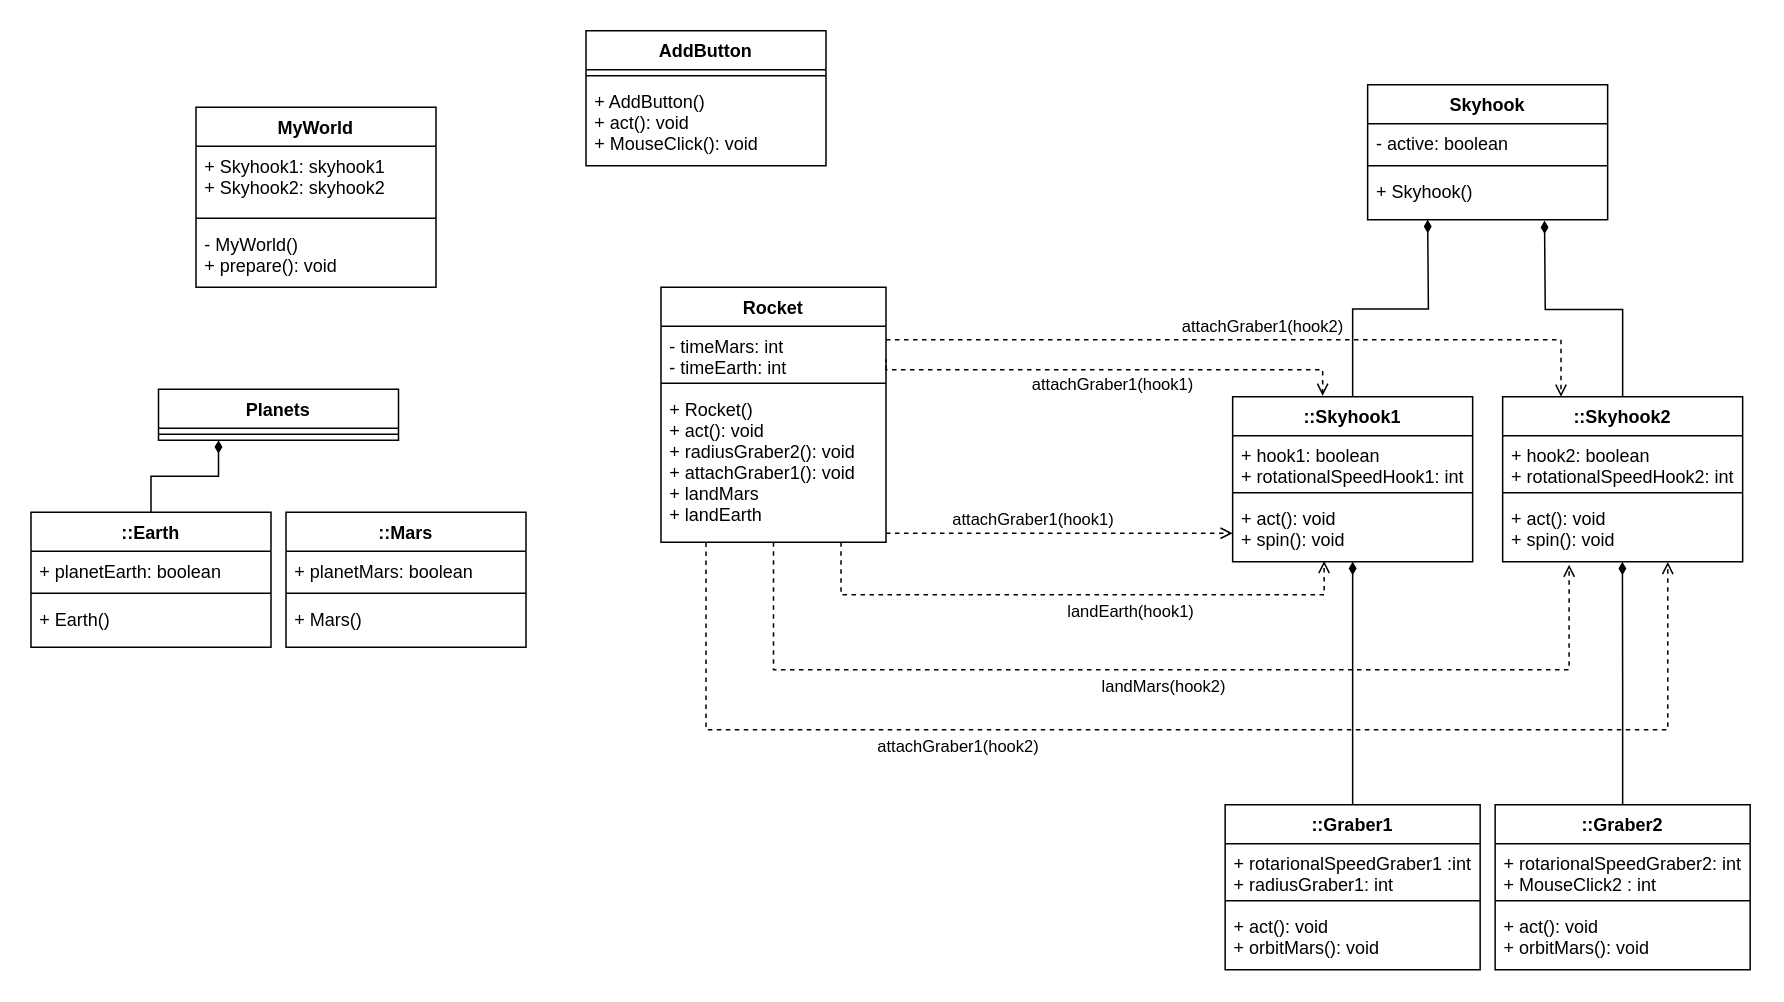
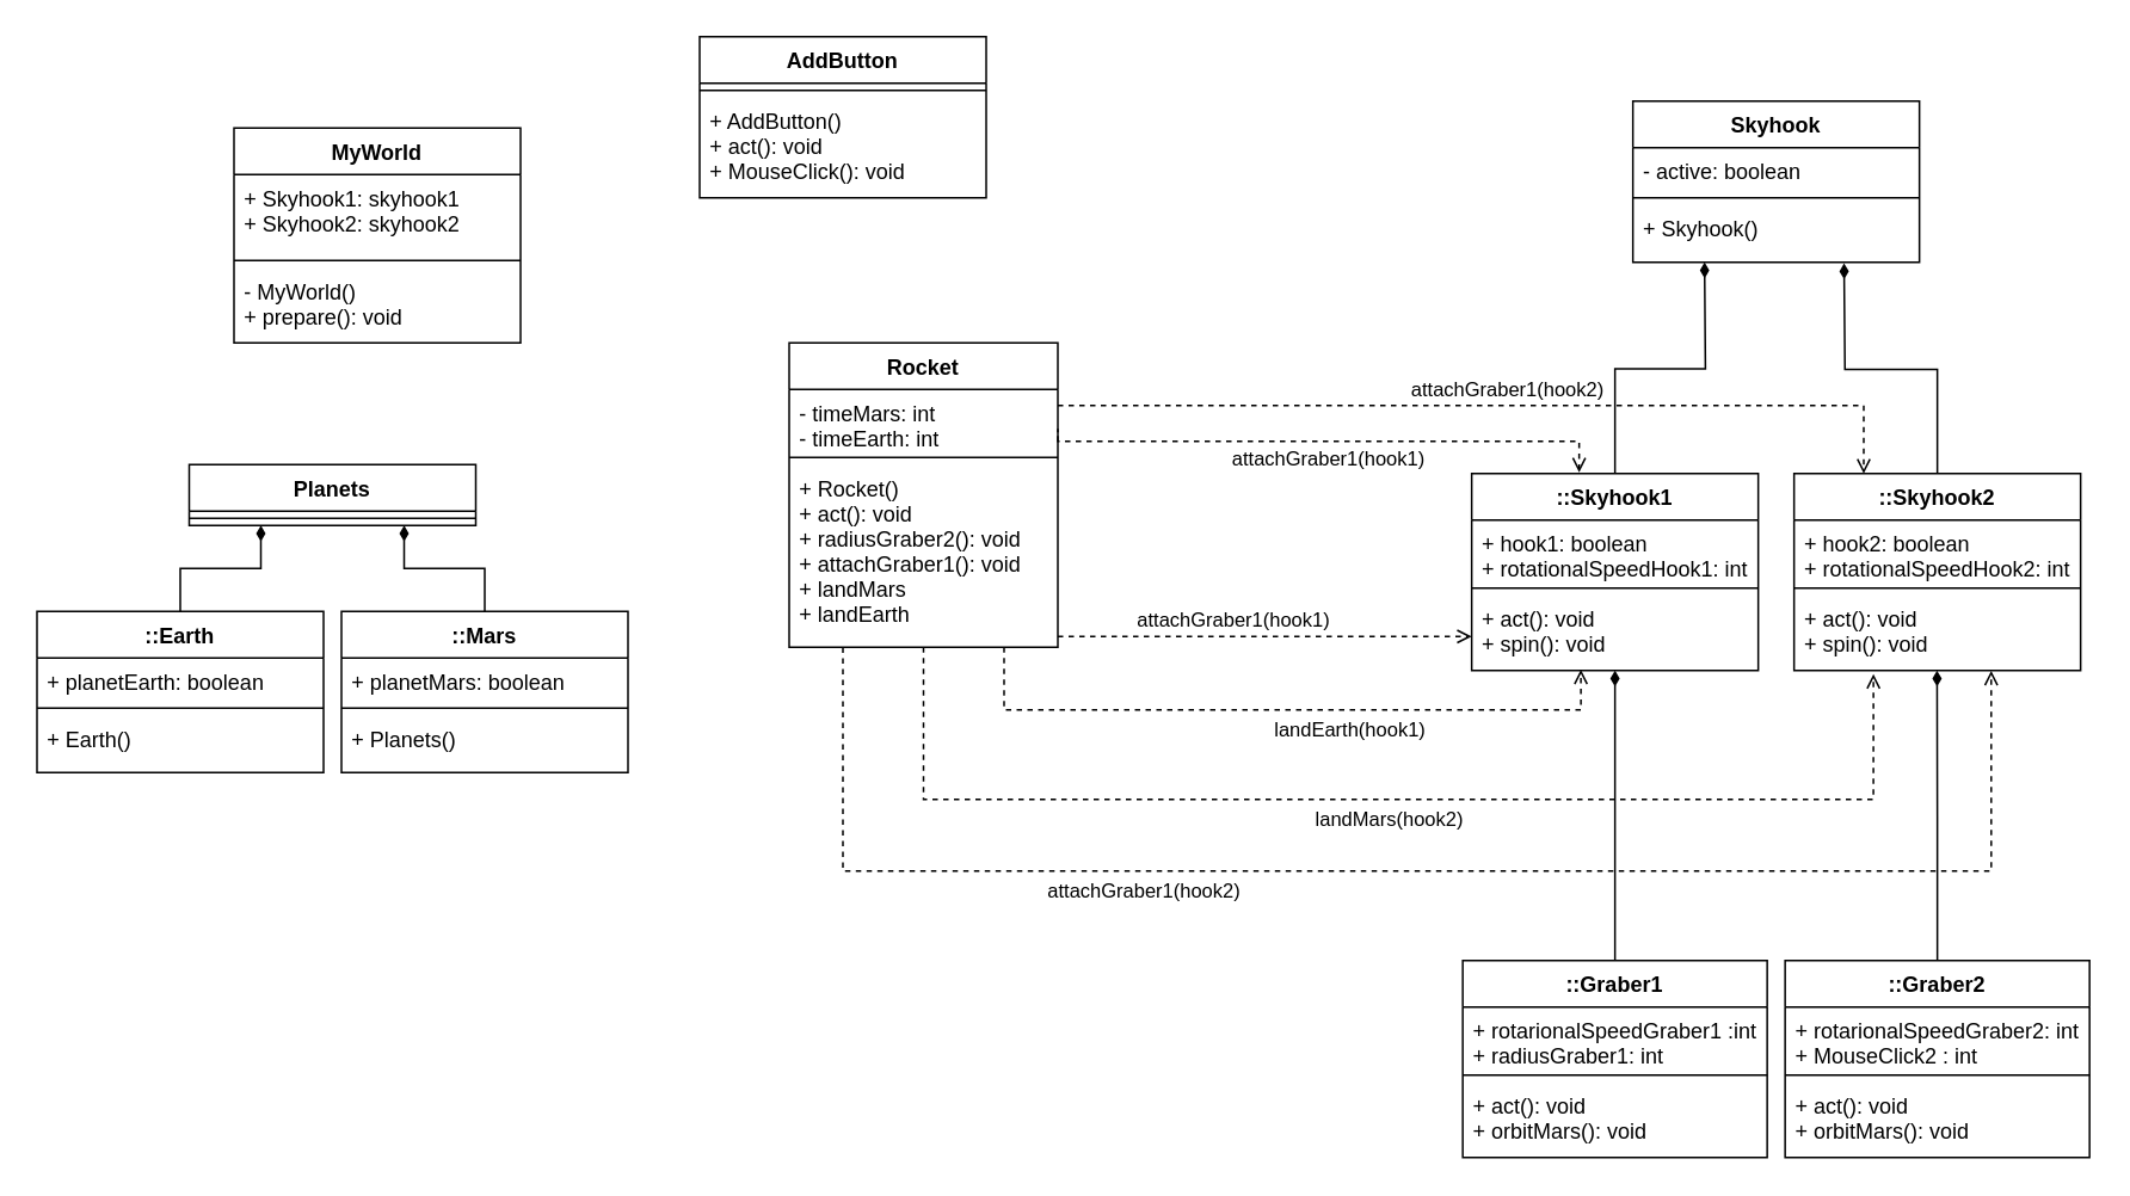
+ <mxCell id="16" style="edgeStyle=orthogonalEdgeStyle;rounded=0;orthogonalLoop=1;jettySize=auto;html=1;entryX=0.75;entryY=1;entryDx=0;entryDy=0;endArrow=diamondThin;endFill=1;" parent="1" source="17" target="9" edge="1"><mxGeometry relative="1" as="geometry" /></mxCell>
- <mxCell id="20" value="+ Mars()" style="text;strokeColor=none;fillColor=none;align=left;verticalAlign=top;spacingLeft=4;spacingRight=4;overflow=hidden;rotatable=0;points=[[0,0.5],[1,0.5]];portConstraint=eastwest;" parent="17" vertex="1"><mxGeometry y="58" width="160" height="32" as="geometry" /></mxCell>
+ <mxCell id="20" value="+ Planets()" style="text;strokeColor=none;fillColor=none;align=left;verticalAlign=top;spacingLeft=4;spacingRight=4;overflow=hidden;rotatable=0;points=[[0,0.5],[1,0.5]];portConstraint=eastwest;" parent="17" vertex="1"><mxGeometry y="58" width="160" height="32" as="geometry" /></mxCell>
